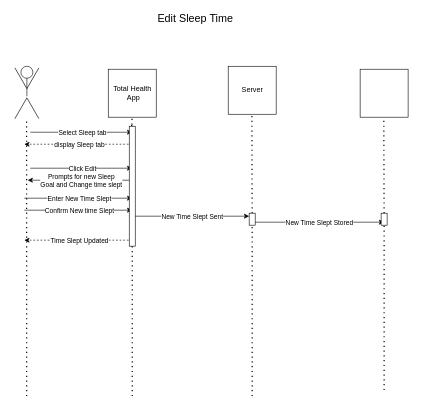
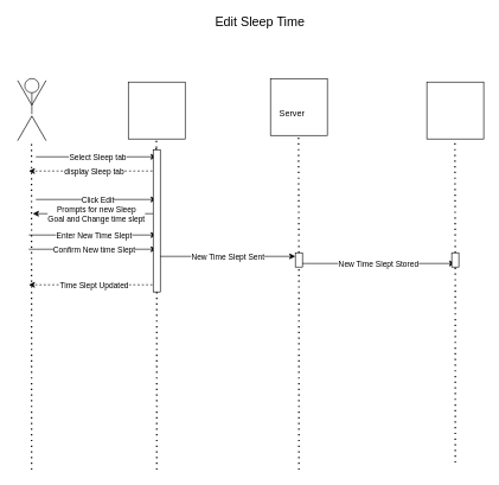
- <mxCell id="24" value="&lt;span style=&quot;font-size: 18px&quot;&gt;Edit Sleep Time&lt;/span&gt;" style="text;html=1;resizable=0;autosize=1;align=center;verticalAlign=middle;points=[];fillColor=none;strokeColor=none;rounded=0;" vertex="1" parent="1"><mxGeometry x="255" y="20" width="140" height="20" as="geometry" /></mxCell>
+ <mxCell id="24" value="&lt;span style=&quot;font-size: 18px&quot;&gt;Edit Sleep Time&lt;/span&gt;" style="text;html=1;resizable=0;autosize=1;align=center;verticalAlign=middle;points=[];fillColor=none;strokeColor=none;rounded=0;" vertex="1" parent="1"><mxGeometry x="295" y="20" width="140" height="20" as="geometry" /></mxCell>
- <mxCell id="17" value="Server" style="text;html=1;resizable=0;autosize=1;align=center;verticalAlign=middle;points=[];fillColor=none;strokeColor=none;rounded=0;" vertex="1" parent="1"><mxGeometry x="395" y="140" width="50" height="20" as="geometry" /></mxCell>
+ <mxCell id="17" value="Server" style="text;html=1;resizable=0;autosize=1;align=center;verticalAlign=middle;points=[];fillColor=none;strokeColor=none;rounded=0;" vertex="1" parent="1"><mxGeometry x="385" y="150" width="50" height="20" as="geometry" /></mxCell>
- <mxCell id="16" value="Total Health&lt;br&gt;&amp;nbsp;App" style="text;html=1;resizable=0;autosize=1;align=center;verticalAlign=middle;points=[];fillColor=none;strokeColor=none;rounded=0;" vertex="1" parent="1"><mxGeometry x="180" y="139.91" width="80" height="30" as="geometry" /></mxCell>
